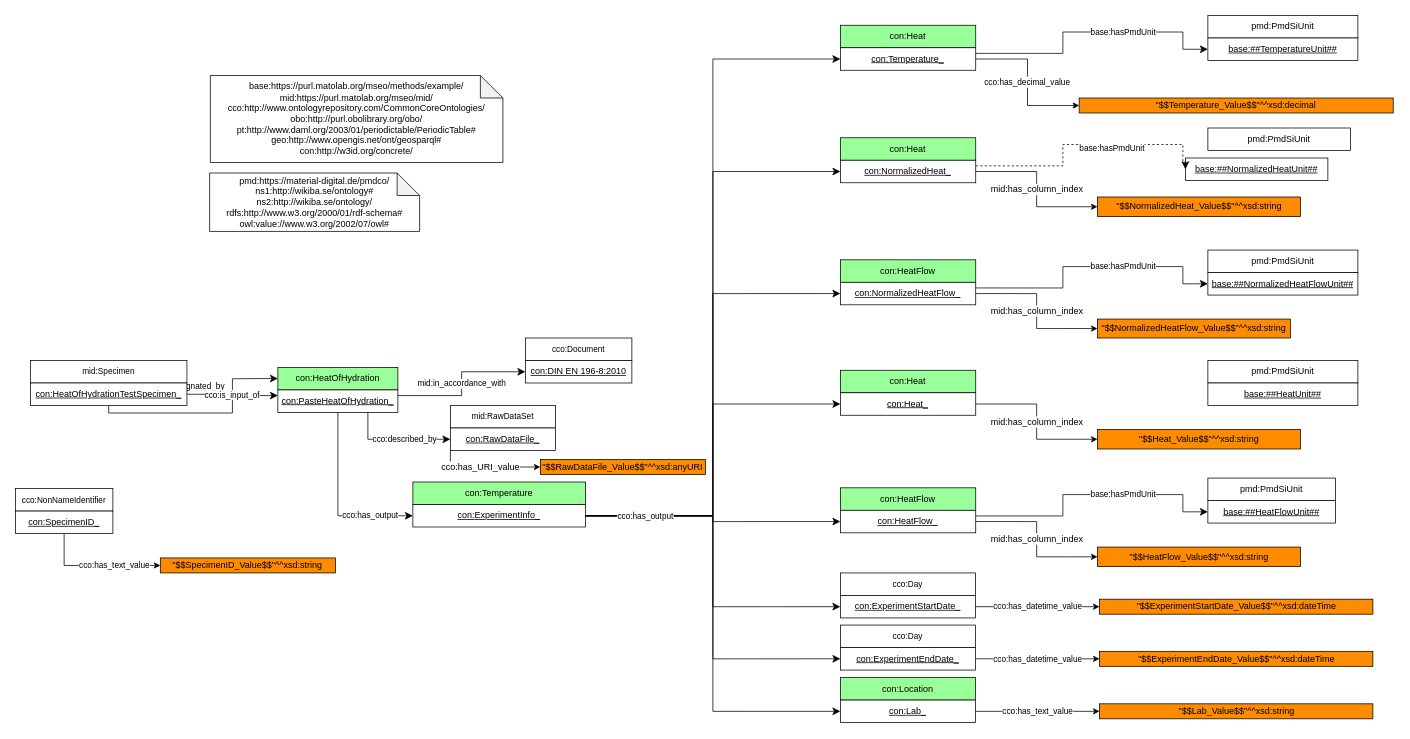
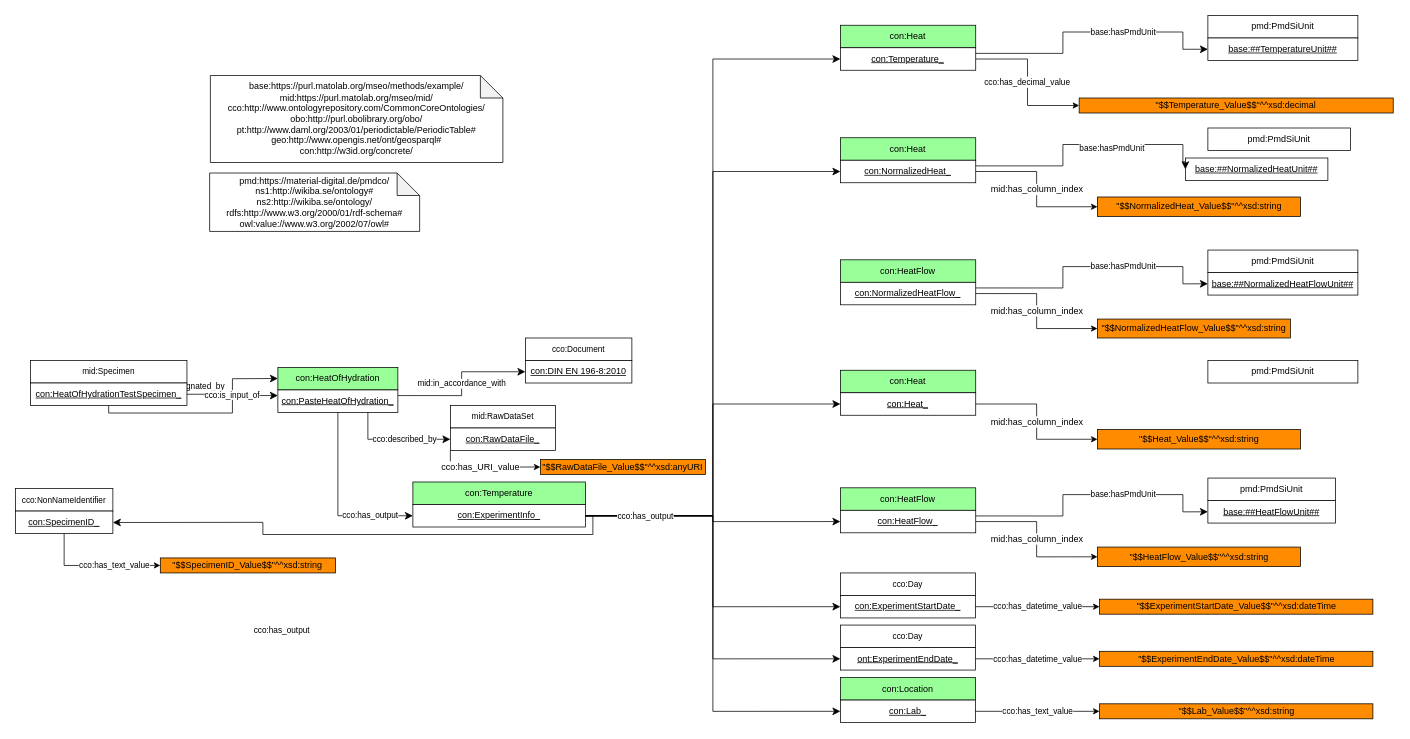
- <mxCell id="57" value="base:hasPmdUnit" style="endArrow=classic;html=1;exitX=1;exitY=0.25;exitDx=0;exitDy=0;entryX=0;entryY=0.5;entryDx=0;entryDy=0;endSize=8;arcSize=0;edgeStyle=orthogonalEdgeStyle;dashed=1;" parent="1" source="52" target="56" edge="1"><mxGeometry x="-2823.26" y="-1418" width="90" height="26" as="geometry"><mxPoint x="1557.407" y="147" as="sourcePoint" /><mxPoint x="1697.407" y="147" as="targetPoint" /><Array as="points"><mxPoint x="1416.74" y="221" /><mxPoint x="1416.74" y="192" /><mxPoint x="1576.74" y="192" /><mxPoint x="1576.74" y="215" /></Array><mxPoint x="42" y="-26" as="offset" /></mxGeometry></mxCell>
+ <mxCell id="57" value="base:hasPmdUnit" style="endArrow=classic;html=1;exitX=1;exitY=0.25;exitDx=0;exitDy=0;entryX=0;entryY=0.5;entryDx=0;entryDy=0;endSize=8;arcSize=0;edgeStyle=orthogonalEdgeStyle;" parent="1" source="52" target="56" edge="1"><mxGeometry x="-2823.26" y="-1418" width="90" height="26" as="geometry"><mxPoint x="1557.407" y="147" as="sourcePoint" /><mxPoint x="1697.407" y="147" as="targetPoint" /><Array as="points"><mxPoint x="1416.74" y="221" /><mxPoint x="1416.74" y="192" /><mxPoint x="1576.74" y="192" /><mxPoint x="1576.74" y="215" /></Array><mxPoint x="42" y="-26" as="offset" /></mxGeometry></mxCell>
- <mxCell id="67" value="cco:has_output" style="endArrow=classic;html=1;endSize=8;arcSize=0;edgeStyle=orthogonalEdgeStyle;entryX=0;entryY=0.5;entryDx=0;entryDy=0;exitX=1;exitY=0.5;exitDx=0;exitDy=0;fillColor=#FFFFFF;" parent="1" source="13" target="39" edge="1"><mxGeometry width="90" height="26" as="geometry"><mxPoint x="790" y="697" as="sourcePoint" /><mxPoint x="1130" y="818.25" as="targetPoint" /><mxPoint x="-90" y="148" as="offset" /></mxGeometry></mxCell>
+ <mxCell id="67" value="cco:has_output" style="endArrow=classic;html=1;endSize=8;arcSize=0;edgeStyle=orthogonalEdgeStyle;exitX=1;exitY=0.5;exitDx=0;exitDy=0;fillColor=#FFFFFF;" parent="1" source="13" target="31" edge="1"><mxGeometry width="90" height="26" as="geometry"><mxPoint x="790" y="697" as="sourcePoint" /><mxPoint x="1130" y="818.25" as="targetPoint" /><mxPoint x="-90" y="148" as="offset" /></mxGeometry></mxCell>
- <mxCell id="50" value="&lt;u&gt;base:##HeatUnit##&lt;/u&gt;" style="rounded=0;whiteSpace=wrap;html=1;snapToPoint=1;fillColor=#FFFFFF;" parent="1" vertex="1"><mxGeometry x="1610" y="510" width="200" height="30" as="geometry" /></mxCell>
- <mxCell id="8" value="&lt;u style=&quot;font-size: 12px&quot;&gt;con:&lt;/u&gt;&lt;span style=&quot;font-size: 12px&quot;&gt;&lt;u&gt;ExperimentEndDate_&lt;/u&gt;&lt;/span&gt;" style="rounded=0;whiteSpace=wrap;html=1;snapToPoint=1;fontSize=11;fillColor=#FFFFFF;" parent="1" vertex="1"><mxGeometry x="1120" y="862.75" width="180" height="30" as="geometry" /></mxCell>
+ <mxCell id="8" value="&lt;u style=&quot;font-size: 12px&quot;&gt;ont:&lt;/u&gt;&lt;span style=&quot;font-size: 12px&quot;&gt;&lt;u&gt;ExperimentEndDate_&lt;/u&gt;&lt;/span&gt;" style="rounded=0;whiteSpace=wrap;html=1;snapToPoint=1;fontSize=11;fillColor=#FFFFFF;" parent="1" vertex="1"><mxGeometry x="1120" y="862.75" width="180" height="30" as="geometry" /></mxCell>
